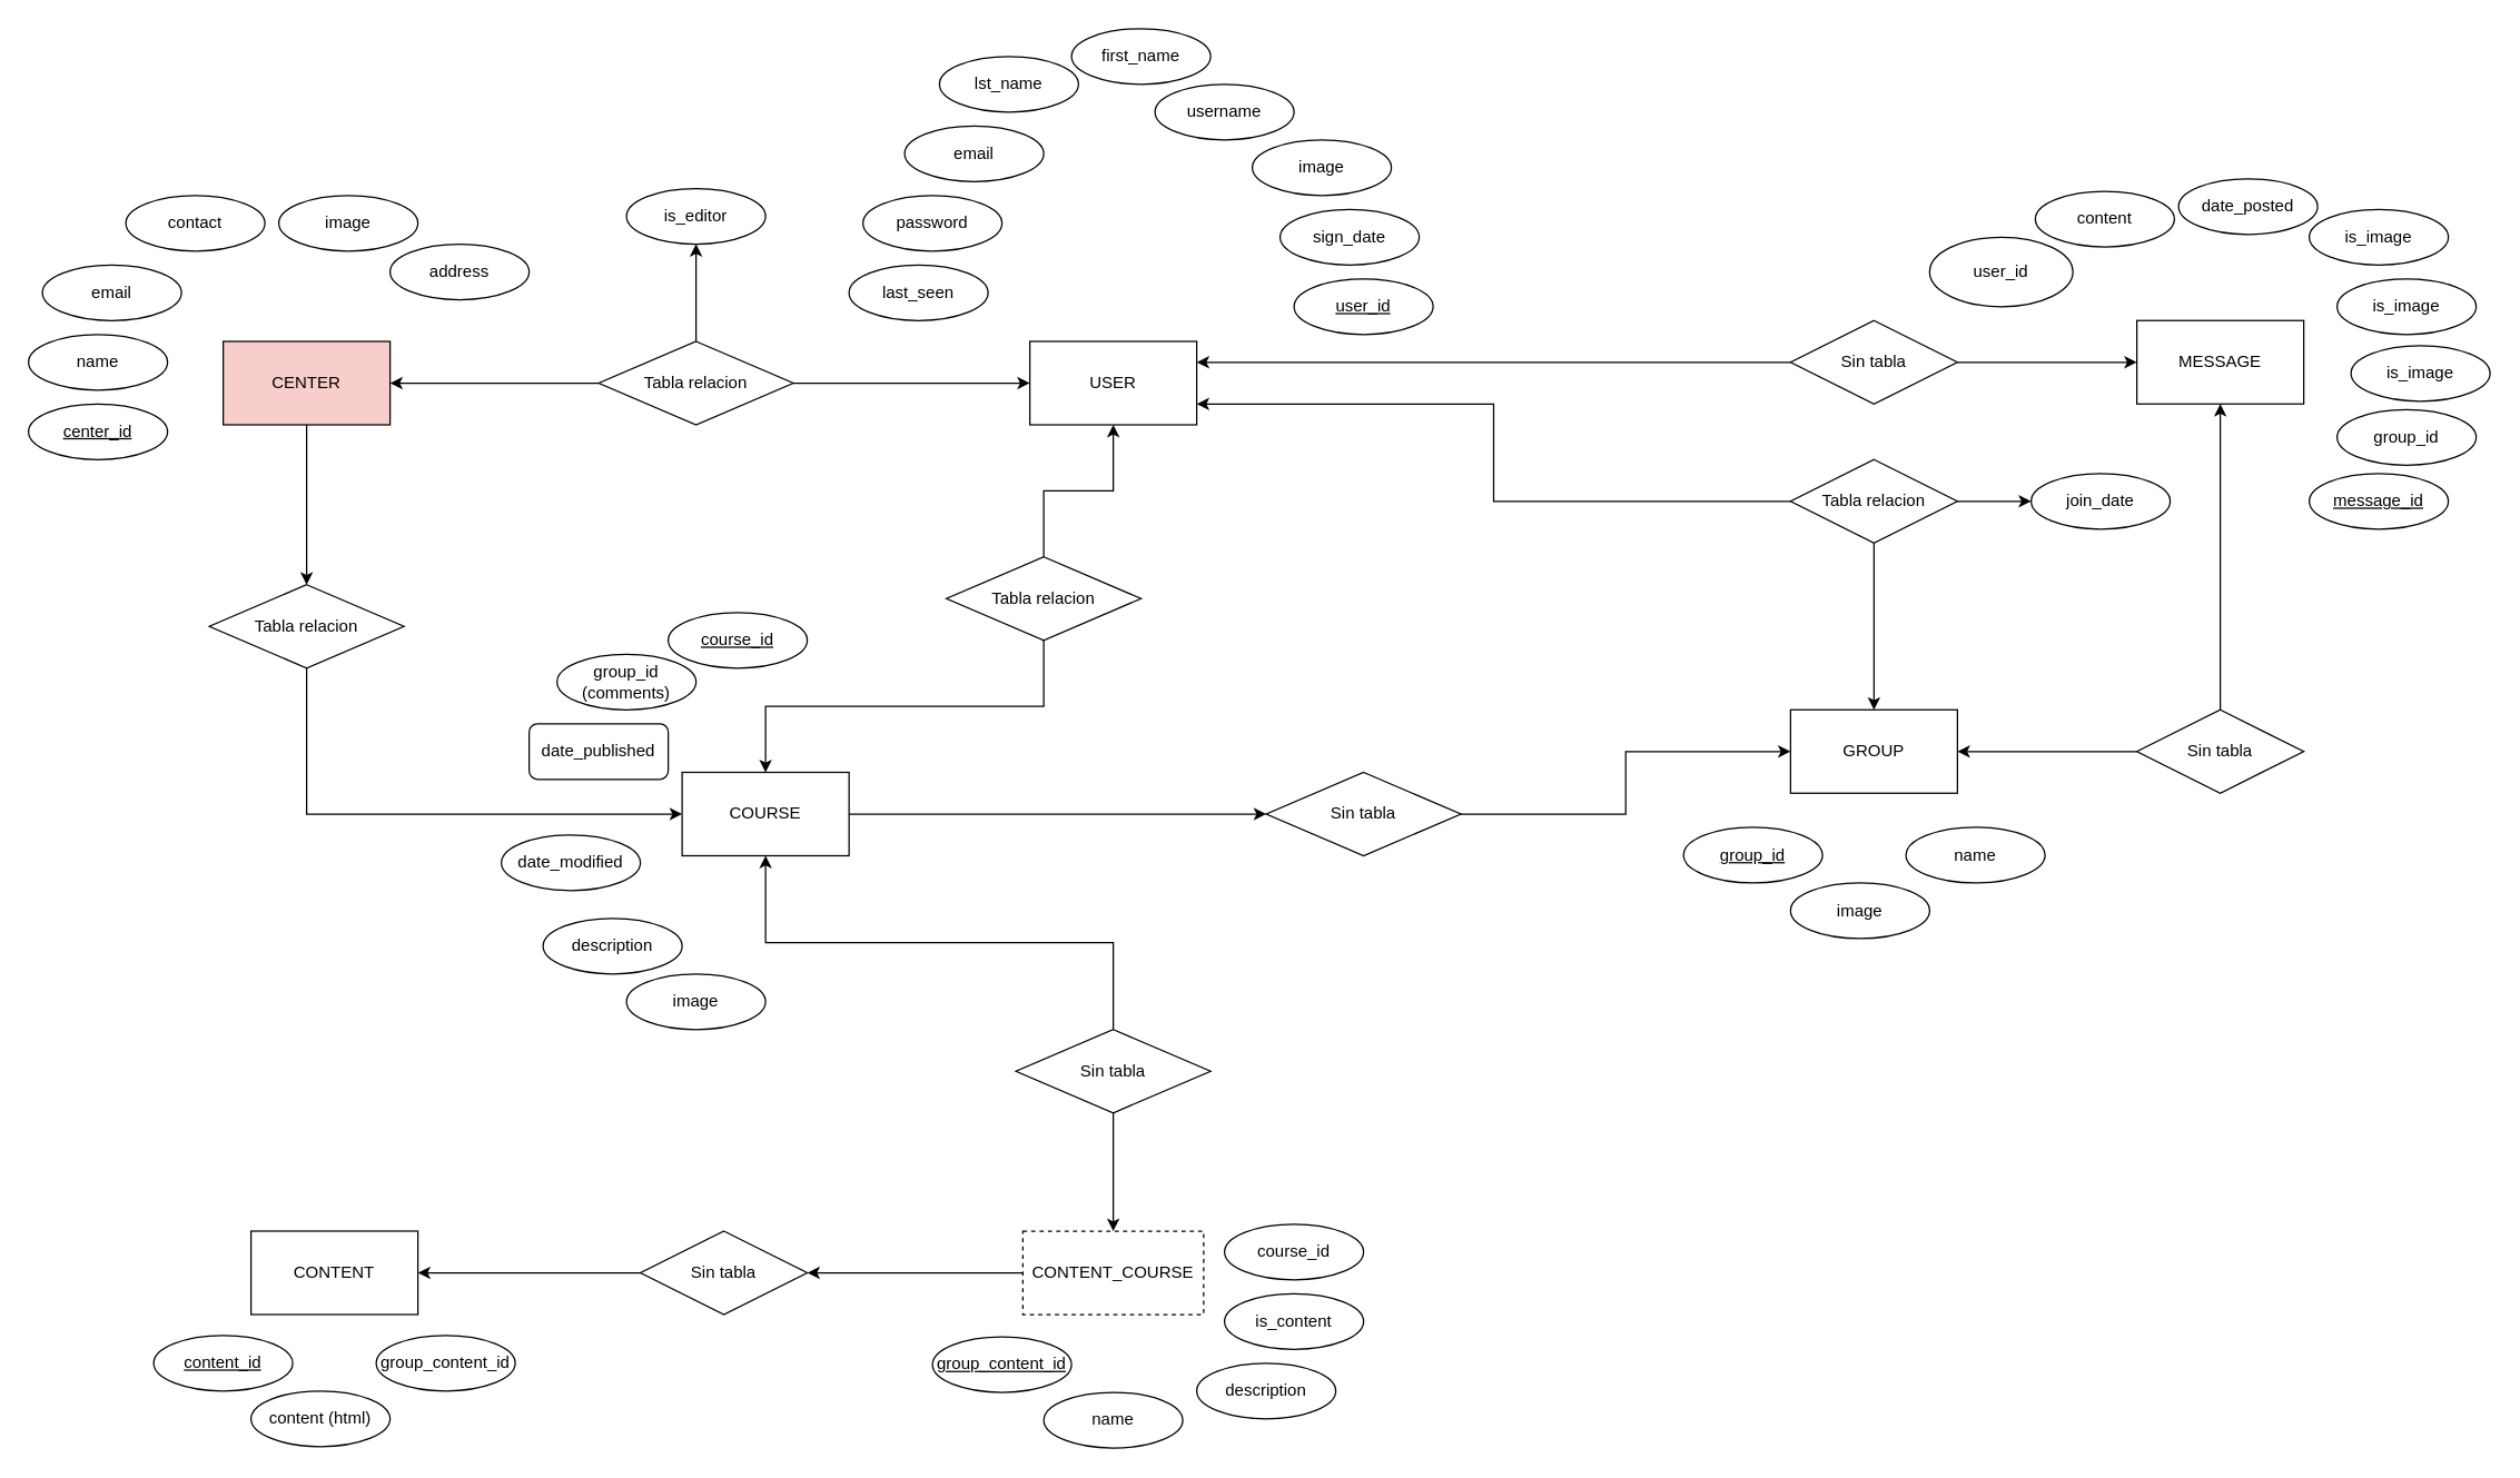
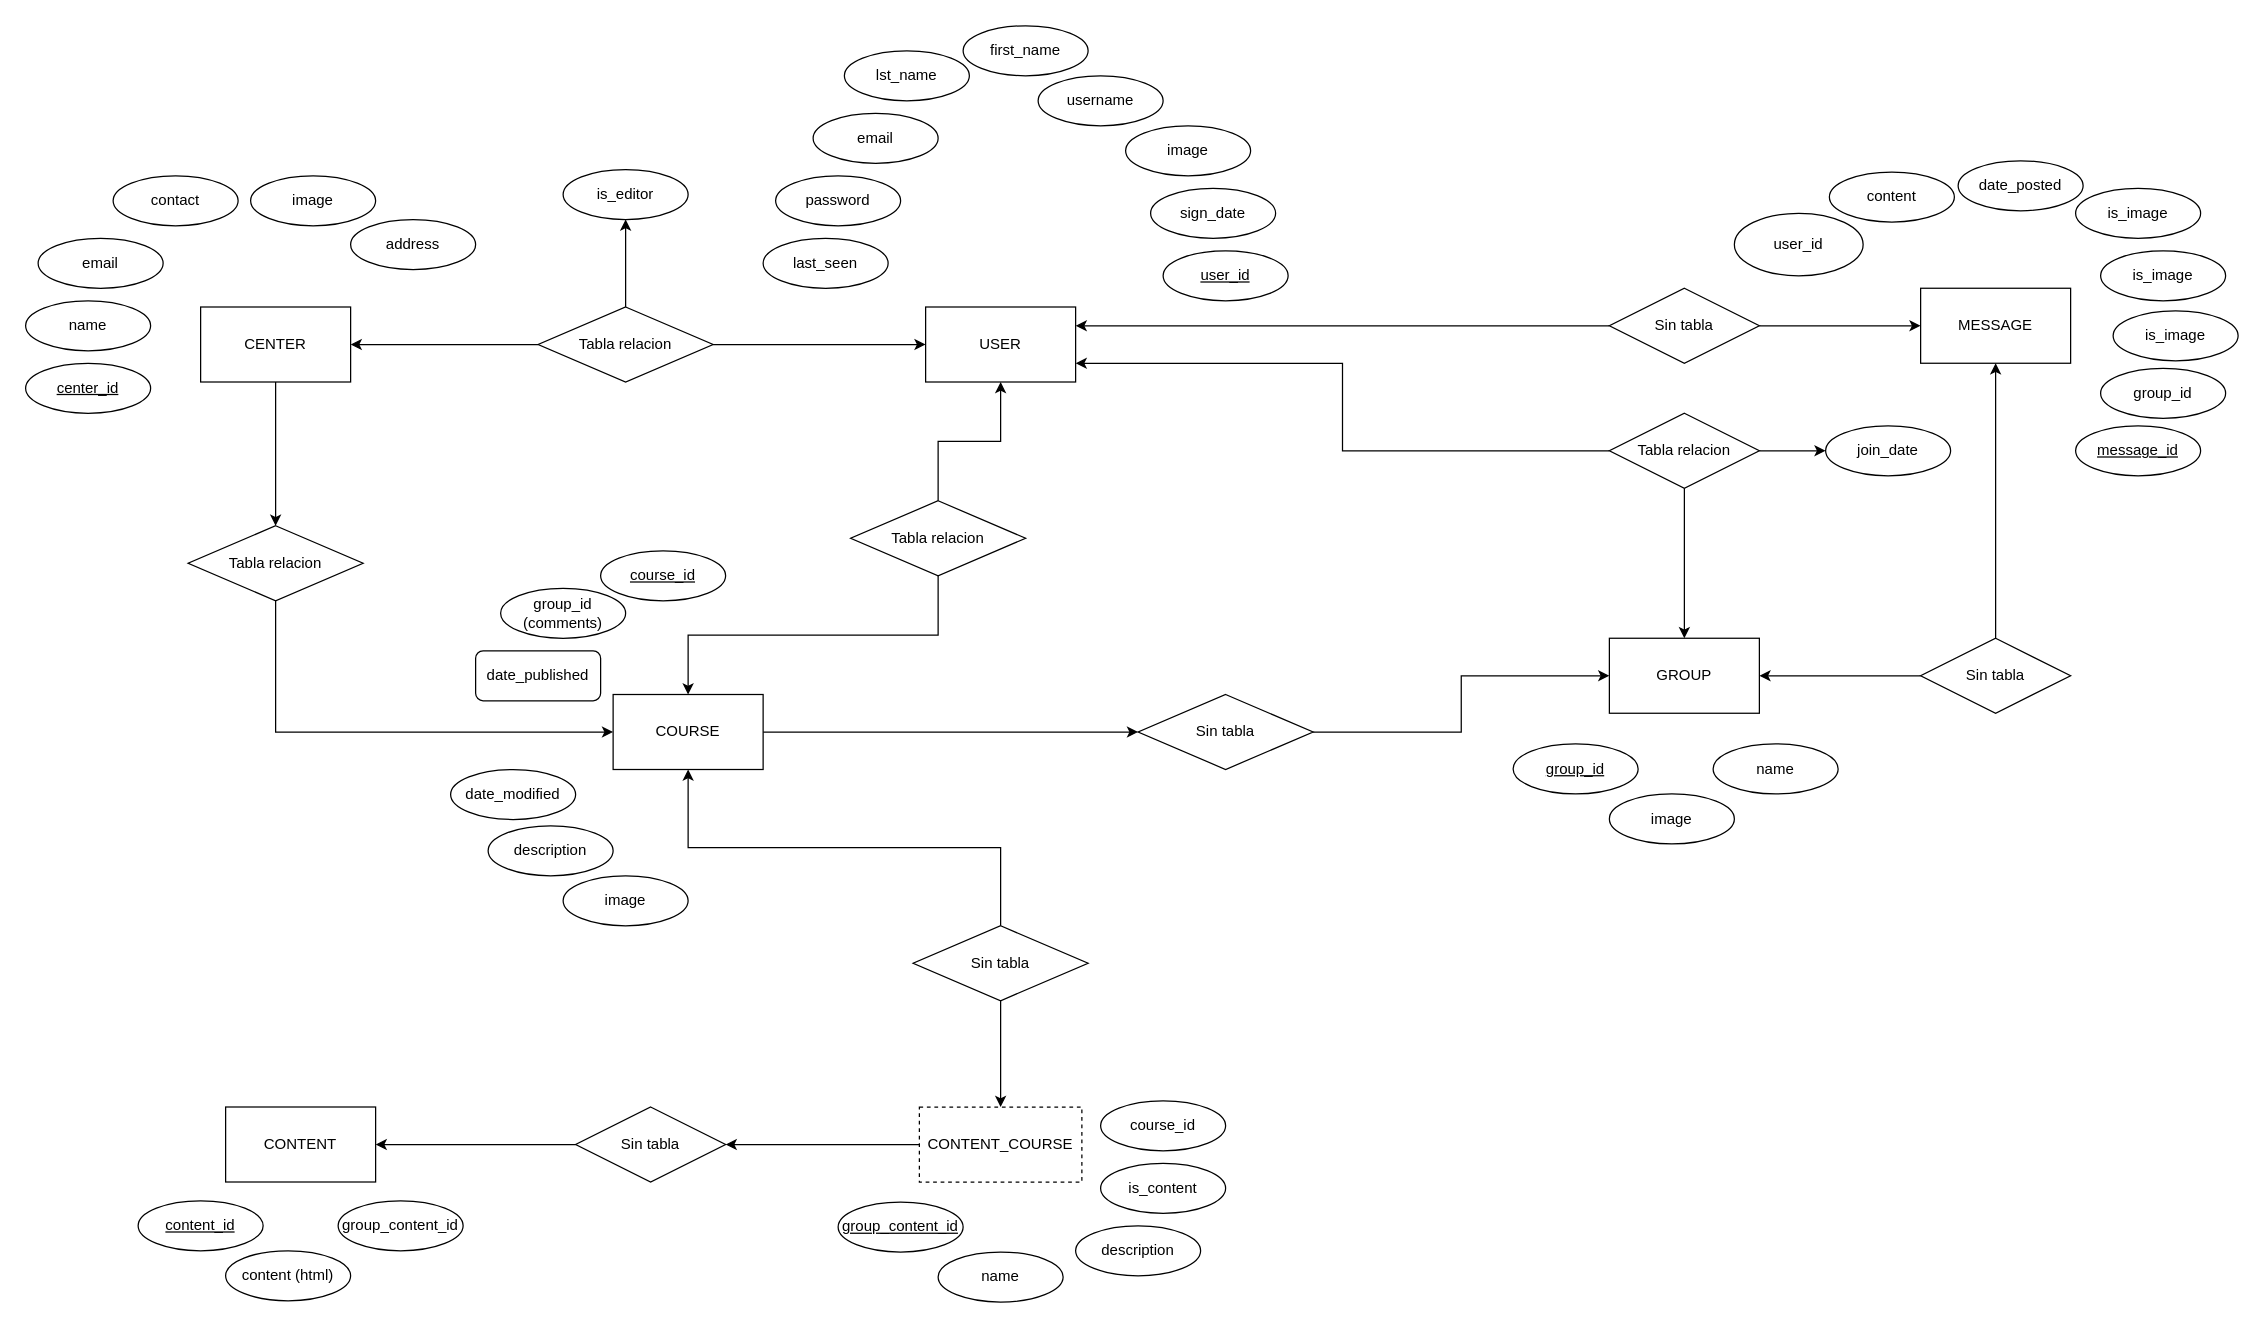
- <mxCell id="64" value="CENTER" style="rounded=0;whiteSpace=wrap;html=1;fillColor=#f8cecc;" vertex="1" parent="1"><mxGeometry x="160" y="245" width="120" height="60" as="geometry" /></mxCell>
+ <mxCell id="64" value="CENTER" style="rounded=0;whiteSpace=wrap;html=1;" vertex="1" parent="1"><mxGeometry x="160" y="245" width="120" height="60" as="geometry" /></mxCell>
- <mxCell id="51" value="date_modified" style="ellipse;whiteSpace=wrap;html=1;align=center;" vertex="1" parent="1"><mxGeometry x="360" y="600" width="100" height="40" as="geometry" /></mxCell>
+ <mxCell id="51" value="date_modified" style="ellipse;whiteSpace=wrap;html=1;align=center;" vertex="1" parent="1"><mxGeometry x="360" y="615" width="100" height="40" as="geometry" /></mxCell>
